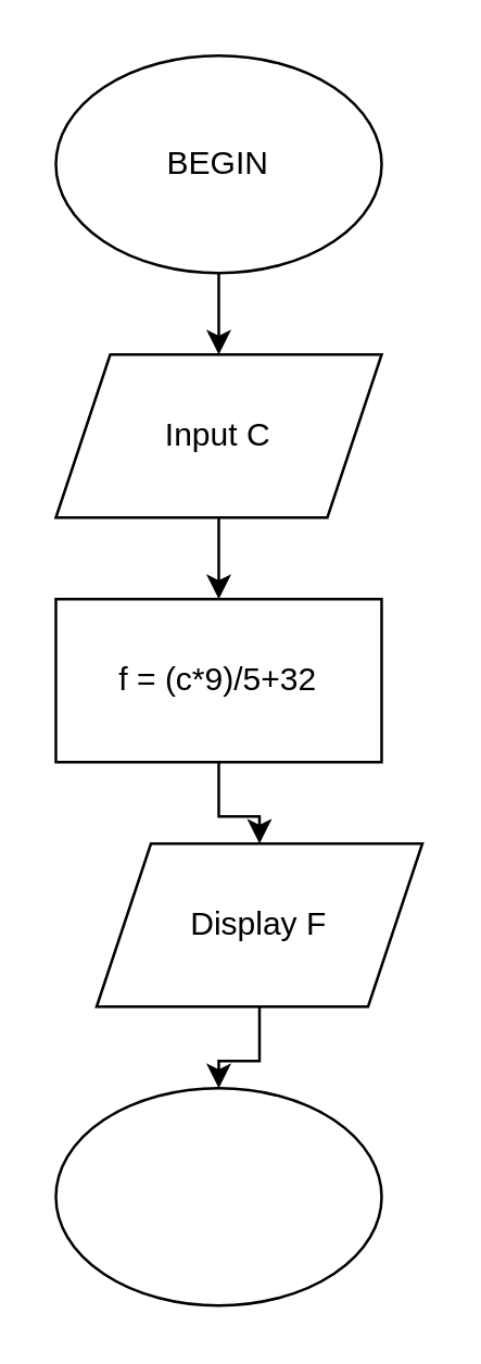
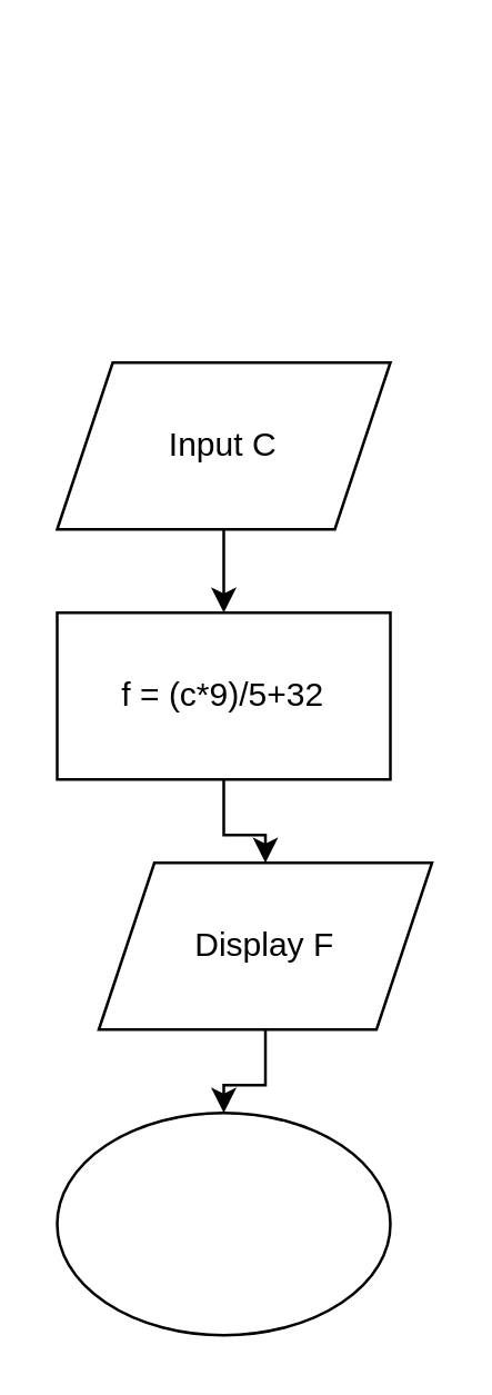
- <mxCell id="4" value="BEGIN" style="ellipse;whiteSpace=wrap;html=1;" vertex="1" parent="1"><mxGeometry x="20" y="20" width="120" height="80" as="geometry" /></mxCell>
- <mxCell id="3" value="" style="edgeStyle=orthogonalEdgeStyle;rounded=0;orthogonalLoop=1;jettySize=auto;html=1;" edge="1" parent="1" source="4" target="8"><mxGeometry relative="1" as="geometry" /></mxCell>
